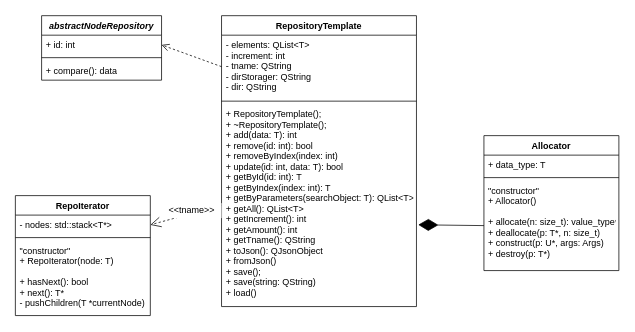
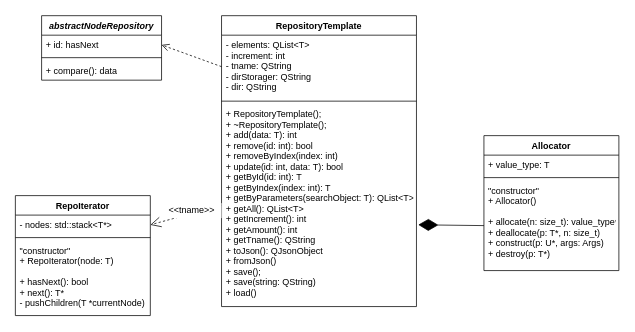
- <mxCell id="8" value="+ id: int" style="text;strokeColor=none;fillColor=none;align=left;verticalAlign=top;spacingLeft=4;spacingRight=4;overflow=hidden;rotatable=0;points=[[0,0.5],[1,0.5]];portConstraint=eastwest;" parent="7" vertex="1"><mxGeometry y="26" width="160" height="26" as="geometry" /></mxCell>
+ <mxCell id="8" value="+ id: hasNext" style="text;strokeColor=none;fillColor=none;align=left;verticalAlign=top;spacingLeft=4;spacingRight=4;overflow=hidden;rotatable=0;points=[[0,0.5],[1,0.5]];portConstraint=eastwest;" parent="7" vertex="1"><mxGeometry y="26" width="160" height="26" as="geometry" /></mxCell>
- <mxCell id="17" value="+ data_type: T" style="text;strokeColor=none;fillColor=none;align=left;verticalAlign=top;spacingLeft=4;spacingRight=4;overflow=hidden;rotatable=0;points=[[0,0.5],[1,0.5]];portConstraint=eastwest;" parent="16" vertex="1"><mxGeometry y="26" width="180" height="26" as="geometry" /></mxCell>
+ <mxCell id="17" value="+ value_type: T" style="text;strokeColor=none;fillColor=none;align=left;verticalAlign=top;spacingLeft=4;spacingRight=4;overflow=hidden;rotatable=0;points=[[0,0.5],[1,0.5]];portConstraint=eastwest;" parent="16" vertex="1"><mxGeometry y="26" width="180" height="26" as="geometry" /></mxCell>
